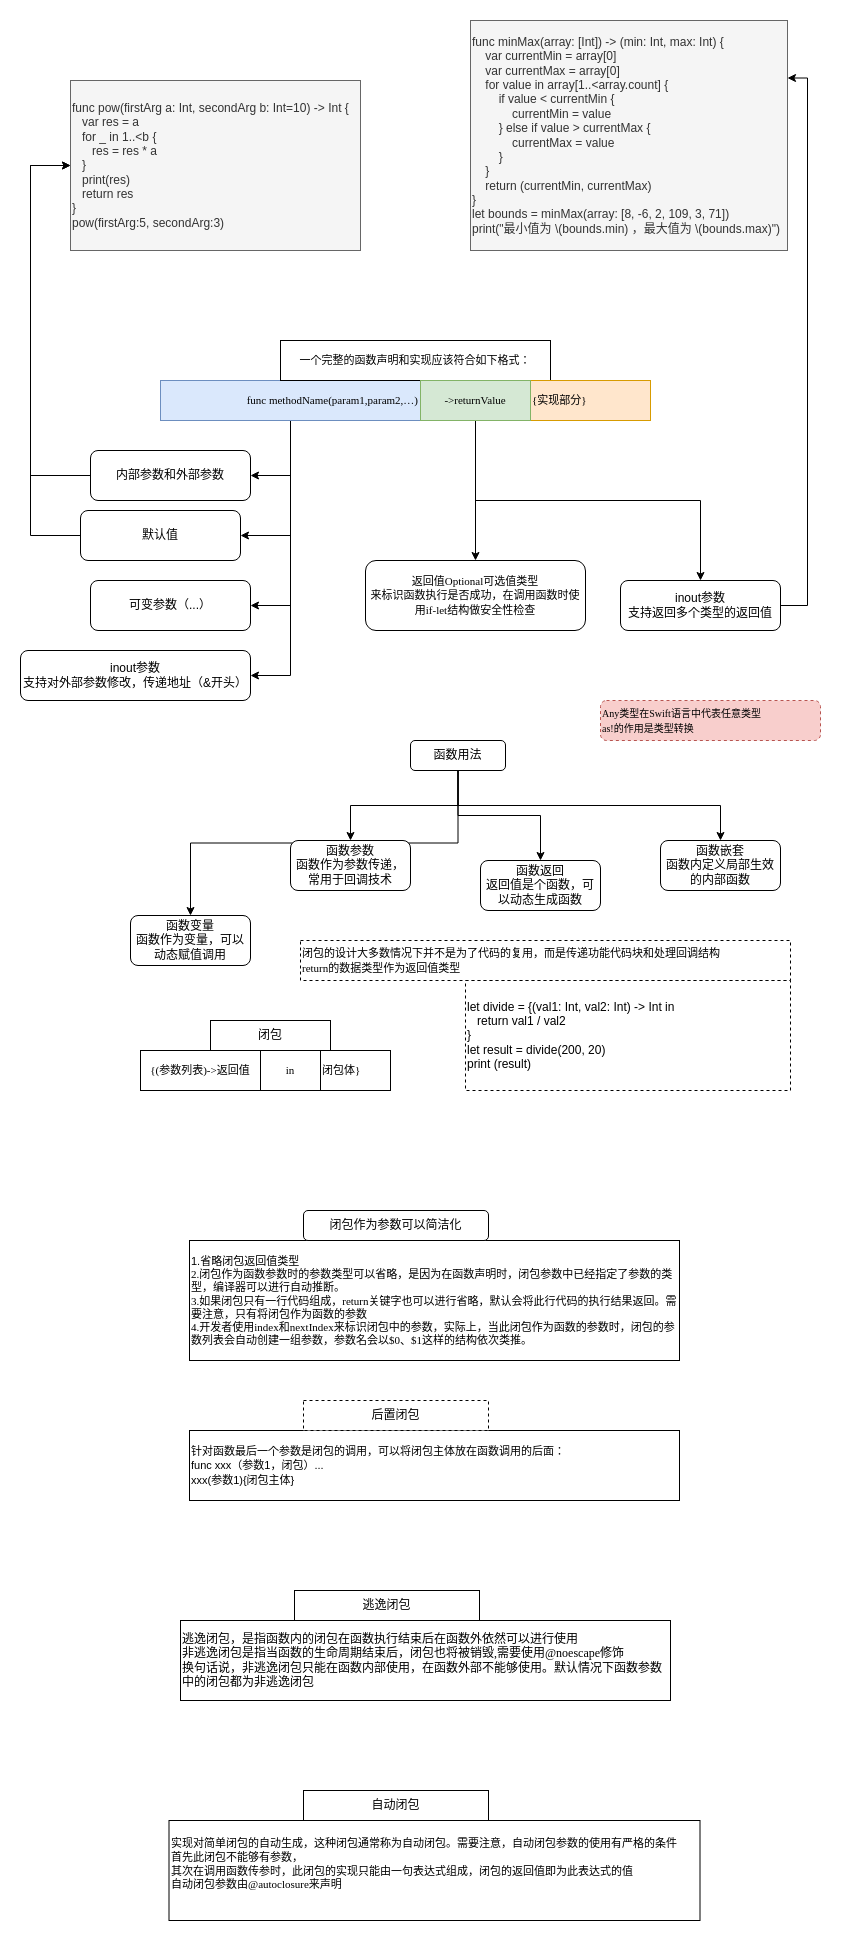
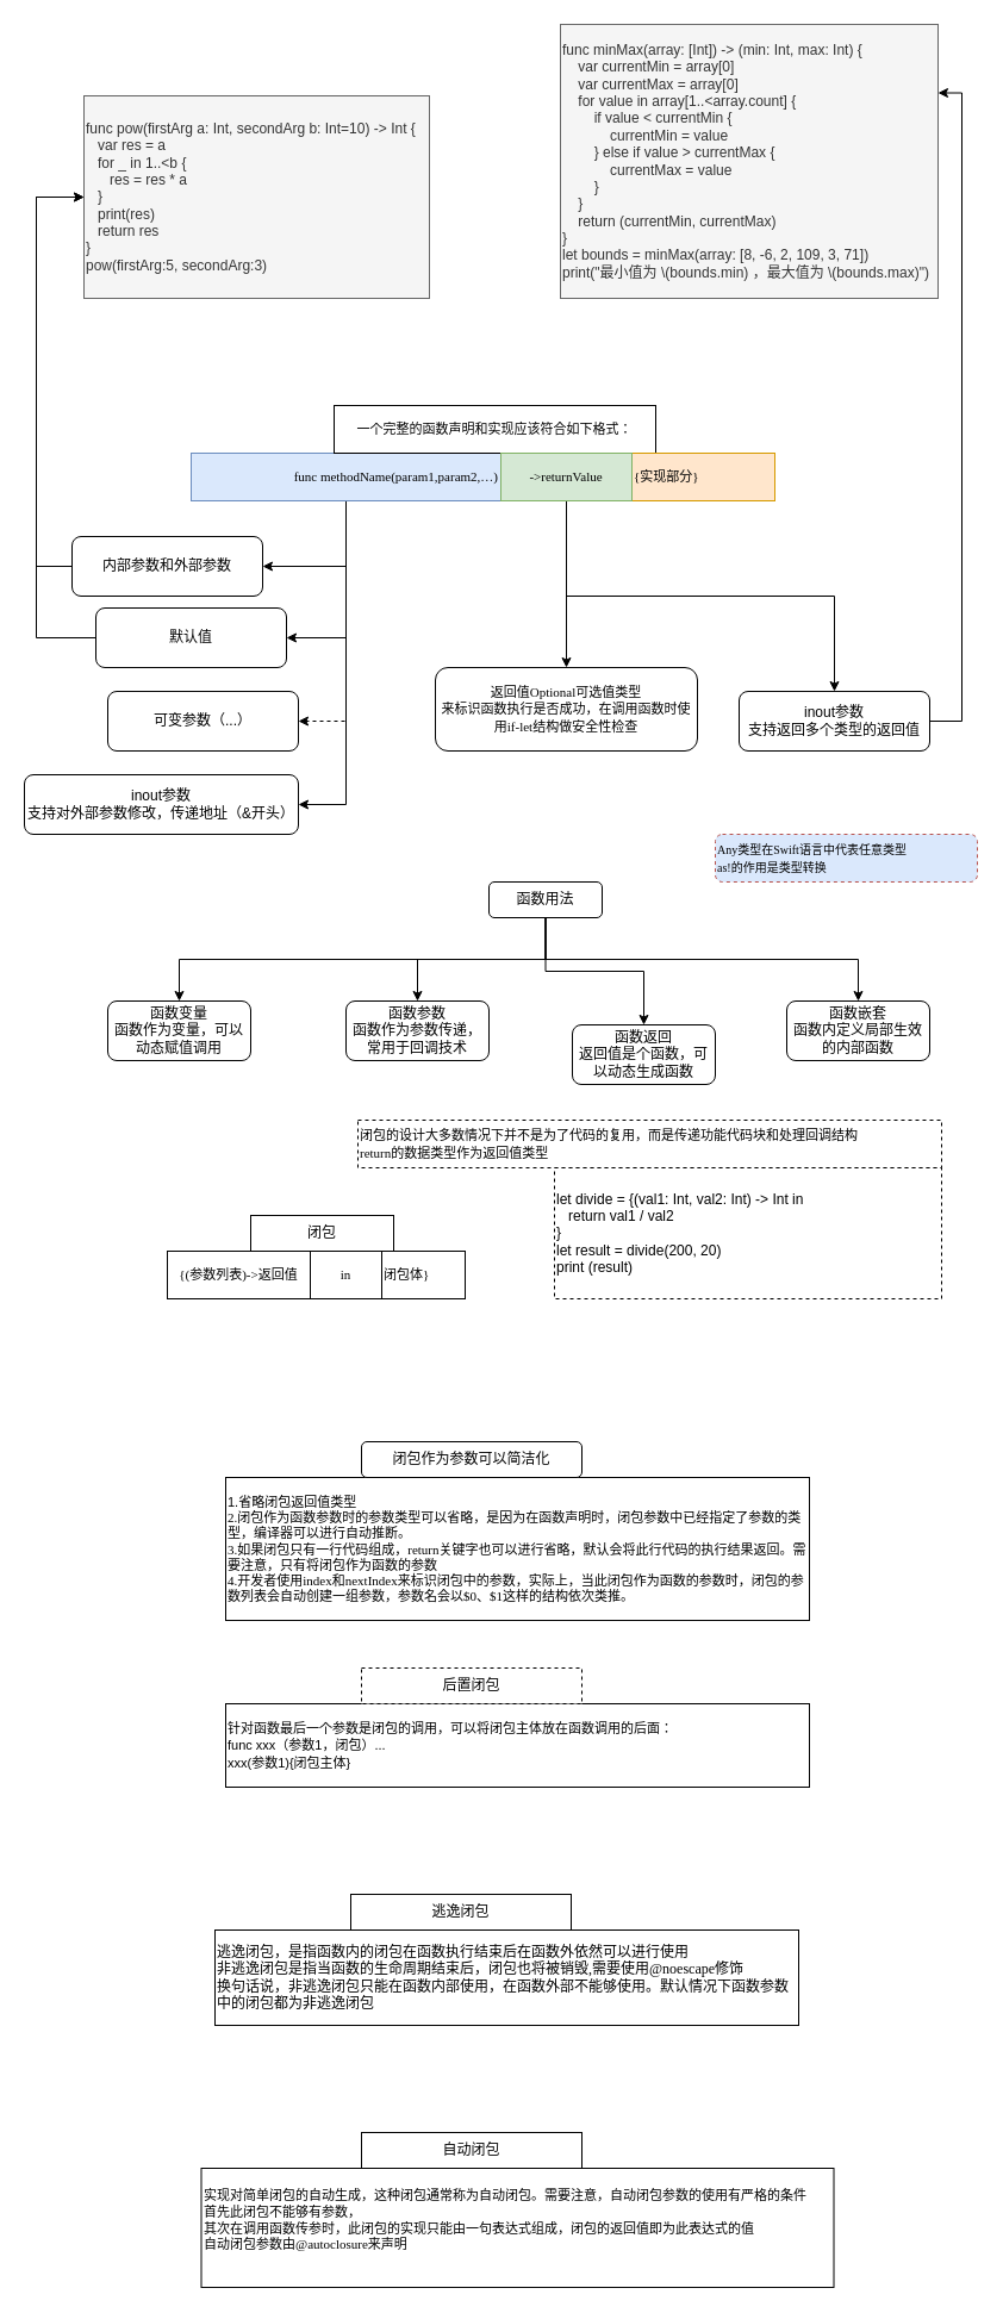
- <mxCell id="20" value="内部参数和外部参数" style="rounded=1;whiteSpace=wrap;html=1;" vertex="1" parent="1"><mxGeometry x="90" y="450" width="160" height="50" as="geometry" /></mxCell>
+ <mxCell id="20" value="内部参数和外部参数" style="rounded=1;whiteSpace=wrap;html=1;" vertex="1" parent="1"><mxGeometry x="60" y="450" width="160" height="50" as="geometry" /></mxCell>
- <mxCell id="5" style="edgeStyle=orthogonalEdgeStyle;rounded=0;orthogonalLoop=1;jettySize=auto;html=1;entryX=1;entryY=0.5;entryDx=0;entryDy=0;" edge="1" parent="1" source="7" target="17"><mxGeometry relative="1" as="geometry" /></mxCell>
+ <mxCell id="5" style="edgeStyle=orthogonalEdgeStyle;rounded=0;orthogonalLoop=1;jettySize=auto;html=1;entryX=1;entryY=0.5;entryDx=0;entryDy=0;dashed=1;" edge="1" parent="1" source="7" target="17"><mxGeometry relative="1" as="geometry" /></mxCell>
- <mxCell id="38" value="&lt;font style=&quot;font-size: 10px&quot;&gt;&lt;span style=&quot;font-family: &amp;#34;simsun&amp;#34; ; font-size: 10px&quot;&gt;&lt;font style=&quot;font-size: 10px&quot;&gt;Any类型在Swift语言中代表任意类型&lt;br style=&quot;font-size: 10px&quot;&gt;&lt;/font&gt;&lt;/span&gt;&lt;span style=&quot;font-family: &amp;#34;simsun&amp;#34; ; font-size: 10px&quot;&gt;as!的作用是类型转换&lt;/span&gt;&lt;/font&gt;" style="rounded=1;whiteSpace=wrap;html=1;dashed=1;align=left;fillColor=#f8cecc;strokeColor=#b85450;" vertex="1" parent="1"><mxGeometry x="600" y="700" width="220" height="40" as="geometry" /></mxCell>
+ <mxCell id="38" value="&lt;font style=&quot;font-size: 10px&quot;&gt;&lt;span style=&quot;font-family: &amp;#34;simsun&amp;#34; ; font-size: 10px&quot;&gt;&lt;font style=&quot;font-size: 10px&quot;&gt;Any类型在Swift语言中代表任意类型&lt;br style=&quot;font-size: 10px&quot;&gt;&lt;/font&gt;&lt;/span&gt;&lt;span style=&quot;font-family: &amp;#34;simsun&amp;#34; ; font-size: 10px&quot;&gt;as!的作用是类型转换&lt;/span&gt;&lt;/font&gt;" style="rounded=1;whiteSpace=wrap;html=1;dashed=1;align=left;fillColor=#dae8fc;strokeColor=#b85450;" vertex="1" parent="1"><mxGeometry x="600" y="700" width="220" height="40" as="geometry" /></mxCell>
- <mxCell id="28" value="函数变量&lt;br&gt;函数作为变量，可以动态赋值调用" style="rounded=1;whiteSpace=wrap;html=1;align=center;" vertex="1" parent="1"><mxGeometry x="130" y="915" width="120" height="50" as="geometry" /></mxCell>
+ <mxCell id="28" value="函数变量&lt;br&gt;函数作为变量，可以动态赋值调用" style="rounded=1;whiteSpace=wrap;html=1;align=center;" vertex="1" parent="1"><mxGeometry x="90" y="840" width="120" height="50" as="geometry" /></mxCell>
